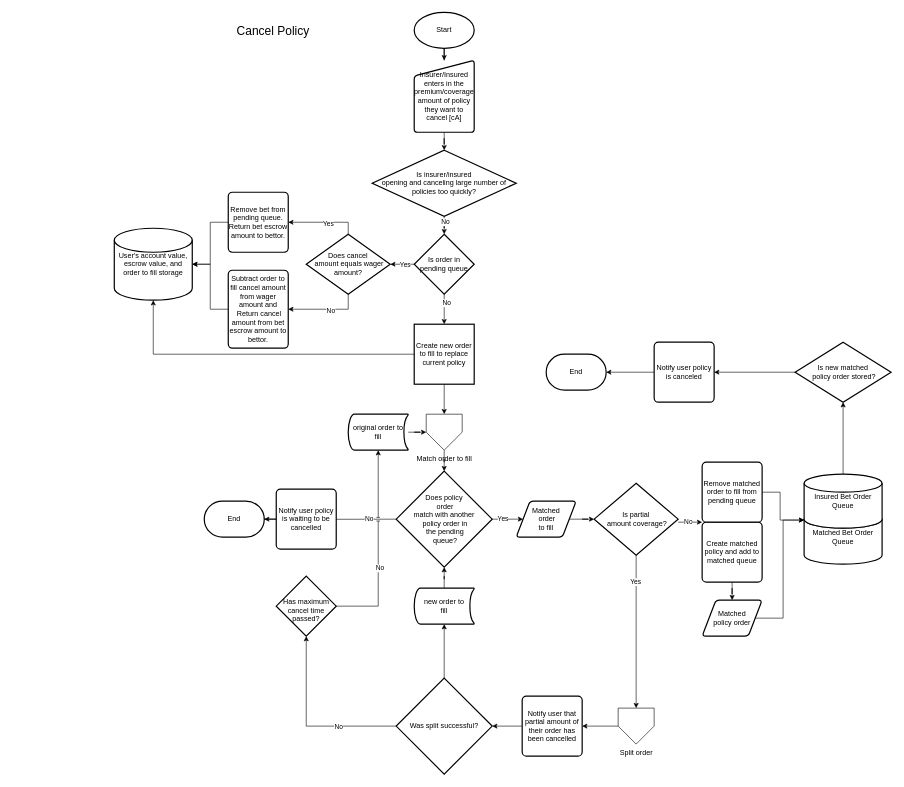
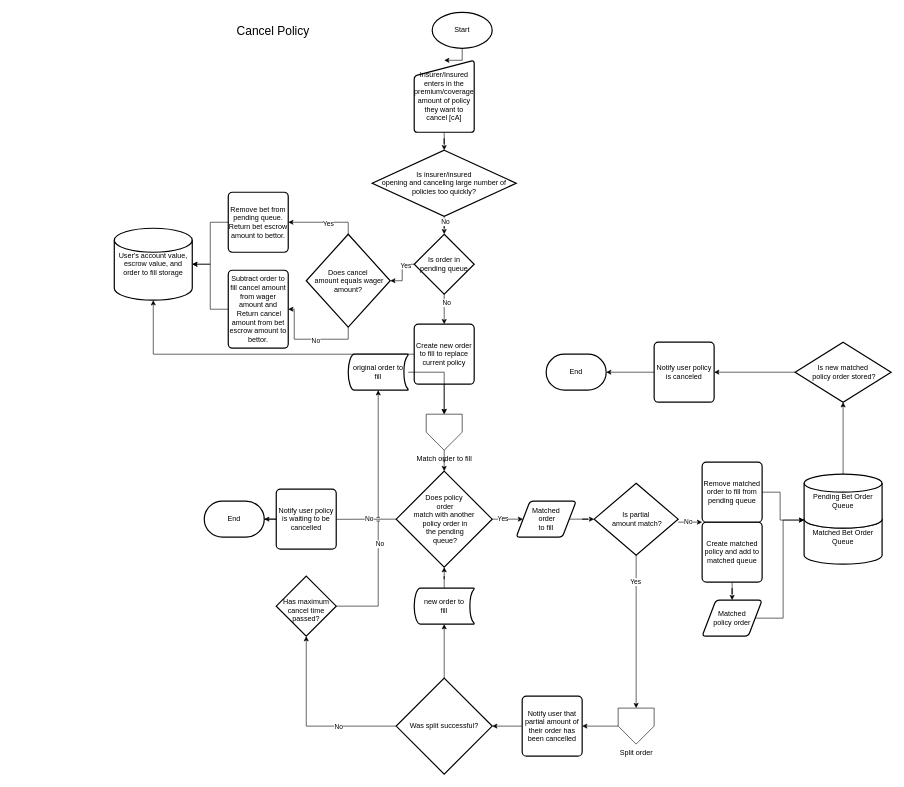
- <mxCell id="3" value="Start" style="strokeWidth=2;html=1;shape=mxgraph.flowchart.start_1;whiteSpace=wrap;" vertex="1" parent="1"><mxGeometry x="690" y="20" width="100" height="60" as="geometry" /></mxCell>
+ <mxCell id="3" value="Start" style="strokeWidth=2;html=1;shape=mxgraph.flowchart.start_1;whiteSpace=wrap;" vertex="1" parent="1"><mxGeometry x="720" y="20" width="100" height="60" as="geometry" /></mxCell>
- <mxCell id="70" value="Does cancel&lt;br&gt;&amp;nbsp;amount equals wager amount?" style="strokeWidth=2;html=1;shape=mxgraph.flowchart.decision;whiteSpace=wrap;" vertex="1" parent="1"><mxGeometry x="510" y="390" width="140" height="100" as="geometry" /></mxCell>
+ <mxCell id="70" value="Does cancel&lt;br&gt;&amp;nbsp;amount equals wager amount?" style="strokeWidth=2;html=1;shape=mxgraph.flowchart.decision;whiteSpace=wrap;" vertex="1" parent="1"><mxGeometry x="510" y="390" width="140" height="155" as="geometry" /></mxCell>
- <mxCell id="19" value="Create new order to fill to replace current policy" style="whiteSpace=wrap;html=1;absoluteArcSize=1;arcSize=14;strokeWidth=2;rounded=0;" vertex="1" parent="1"><mxGeometry x="690" y="540" width="100" height="100" as="geometry" /></mxCell>
+ <mxCell id="19" value="Create new order to fill to replace current policy" style="rounded=1;whiteSpace=wrap;html=1;absoluteArcSize=1;arcSize=14;strokeWidth=2;" vertex="1" parent="1"><mxGeometry x="690" y="540" width="100" height="100" as="geometry" /></mxCell>
- <mxCell id="63" value="original order to&lt;br&gt;&amp;nbsp;fill&amp;nbsp;" style="strokeWidth=2;html=1;shape=mxgraph.flowchart.stored_data;whiteSpace=wrap;" vertex="1" parent="1"><mxGeometry x="580" y="690" width="100" height="60" as="geometry" /></mxCell>
+ <mxCell id="63" value="original order to&lt;br&gt;&amp;nbsp;fill&amp;nbsp;" style="strokeWidth=2;html=1;shape=mxgraph.flowchart.stored_data;whiteSpace=wrap;" vertex="1" parent="1"><mxGeometry x="580" y="590" width="100" height="60" as="geometry" /></mxCell>
- <mxCell id="54" value="Insured Bet Order Queue" style="strokeWidth=2;html=1;shape=mxgraph.flowchart.database;whiteSpace=wrap;" vertex="1" parent="1"><mxGeometry x="1340" y="790" width="130" height="90" as="geometry" /></mxCell>
+ <mxCell id="54" value="Pending Bet Order Queue" style="strokeWidth=2;html=1;shape=mxgraph.flowchart.database;whiteSpace=wrap;" vertex="1" parent="1"><mxGeometry x="1340" y="790" width="130" height="90" as="geometry" /></mxCell>
- <mxCell id="29" value="Is partial&lt;br&gt;&amp;nbsp;amount coverage?" style="strokeWidth=2;html=1;shape=mxgraph.flowchart.decision;whiteSpace=wrap;" vertex="1" parent="1"><mxGeometry x="990" y="805" width="140" height="120" as="geometry" /></mxCell>
+ <mxCell id="29" value="Is partial&lt;br&gt;&amp;nbsp;amount match?" style="strokeWidth=2;html=1;shape=mxgraph.flowchart.decision;whiteSpace=wrap;" vertex="1" parent="1"><mxGeometry x="990" y="805" width="140" height="120" as="geometry" /></mxCell>
